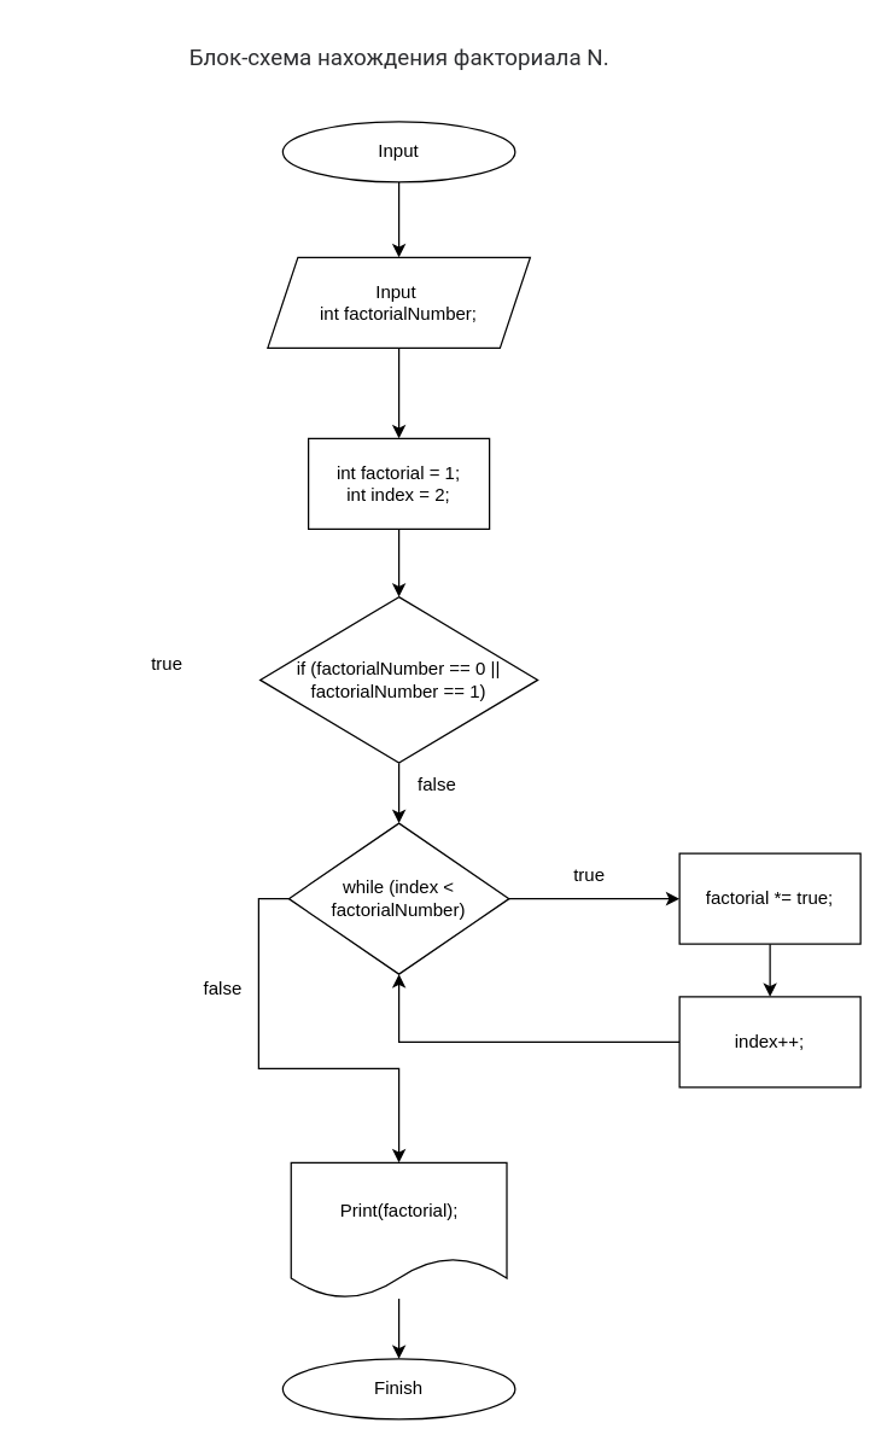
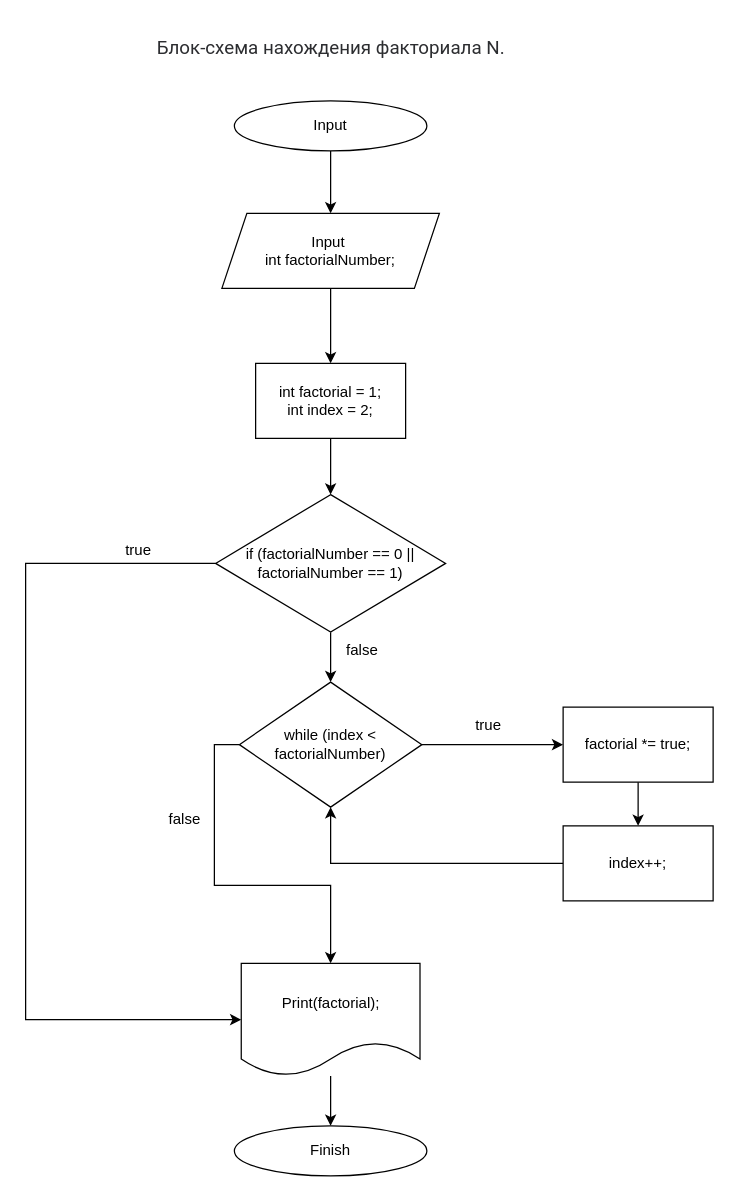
+ <mxCell id="11" style="edgeStyle=orthogonalEdgeStyle;rounded=0;orthogonalLoop=1;jettySize=auto;html=1;entryX=0;entryY=0.5;entryDx=0;entryDy=0;" edge="1" parent="1" source="12" target="14"><mxGeometry relative="1" as="geometry"><Array as="points"><mxPoint x="20" y="450" /><mxPoint x="20" y="815" /></Array></mxGeometry></mxCell>
